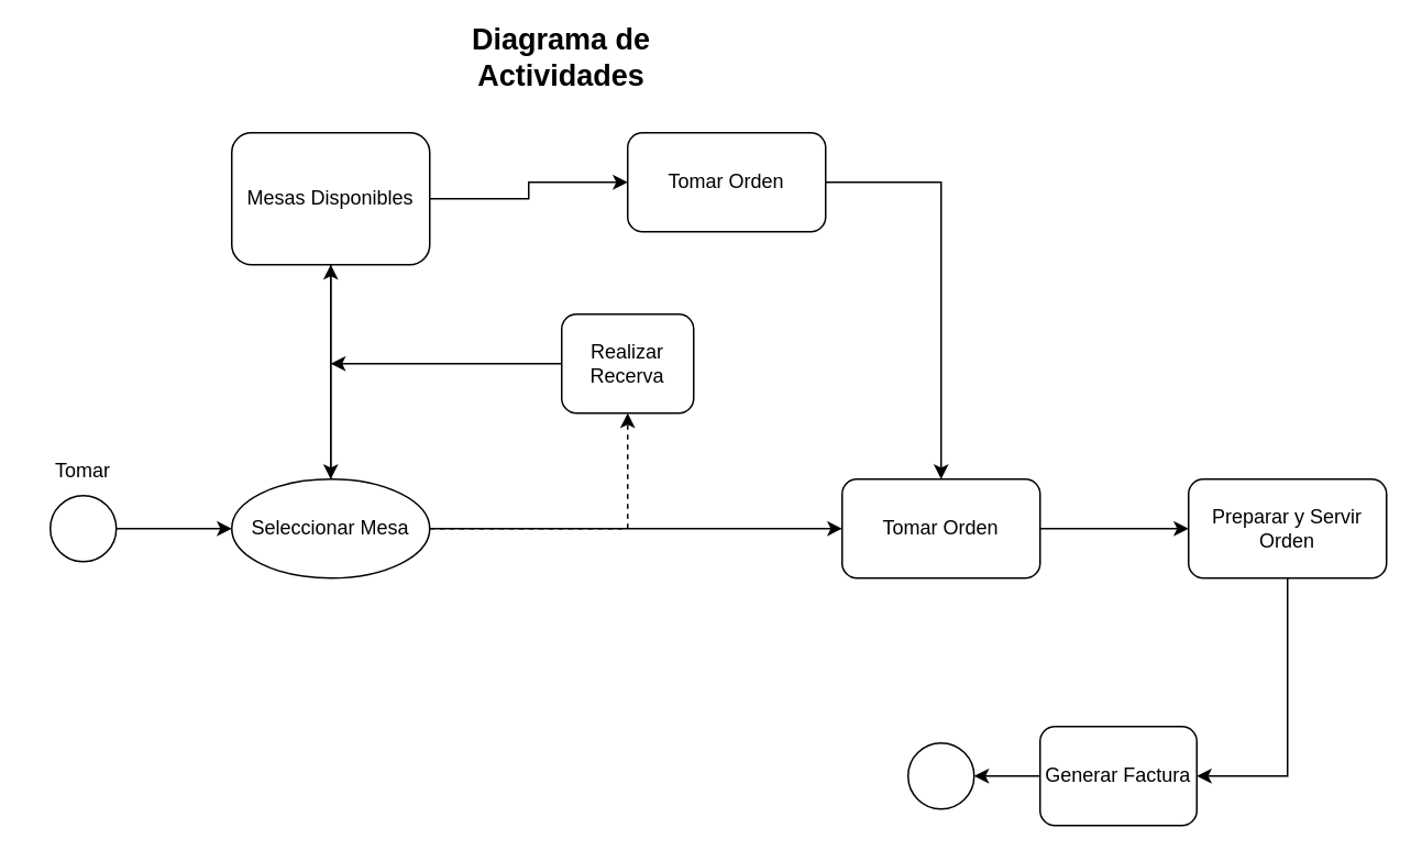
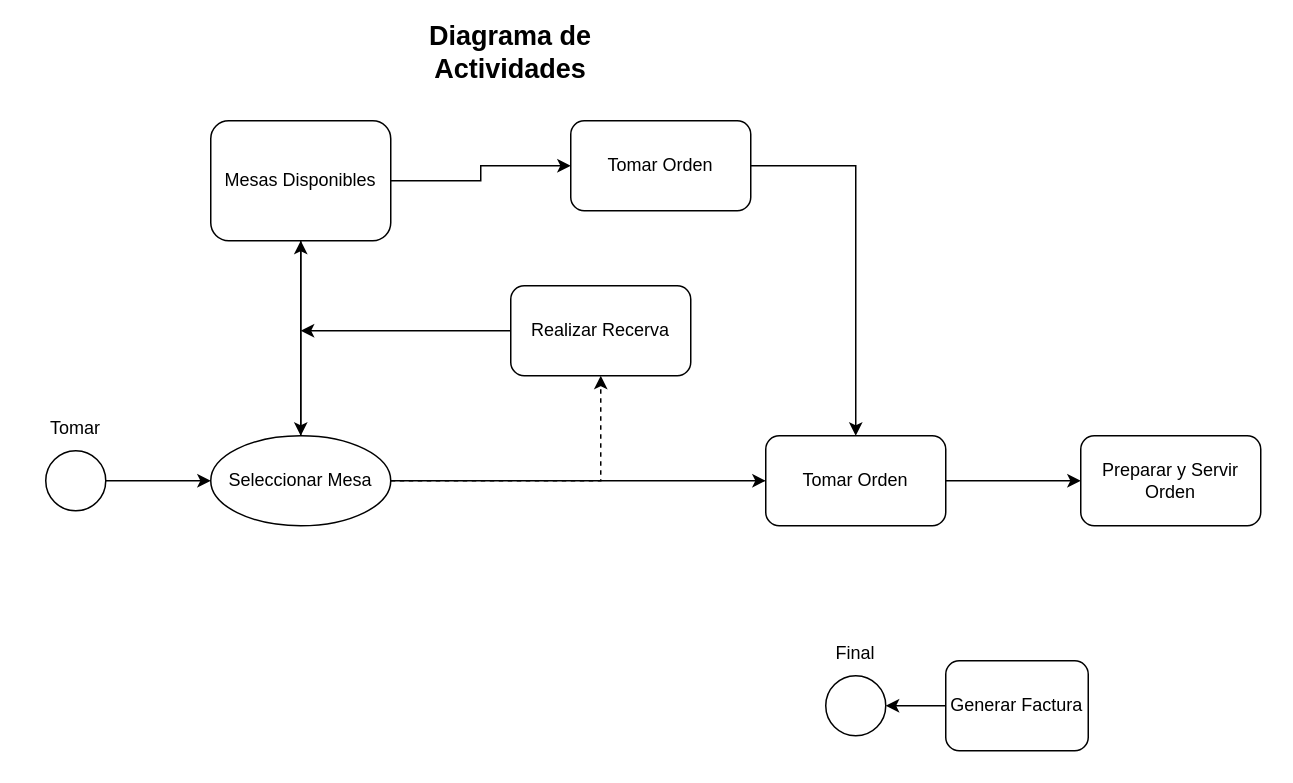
- <mxCell id="12" value="Realizar Recerva" style="rounded=1;whiteSpace=wrap;html=1;" vertex="1" parent="1"><mxGeometry x="340" y="190" width="80" height="60" as="geometry" /></mxCell>
+ <mxCell id="12" value="Realizar Recerva" style="rounded=1;whiteSpace=wrap;html=1;" vertex="1" parent="1"><mxGeometry x="340" y="190" width="120" height="60" as="geometry" /></mxCell>
- <mxCell id="23" style="edgeStyle=orthogonalEdgeStyle;rounded=0;orthogonalLoop=1;jettySize=auto;html=1;entryX=1;entryY=0.5;entryDx=0;entryDy=0;" edge="1" parent="1" source="24" target="18"><mxGeometry relative="1" as="geometry" /></mxCell>
+ <mxCell id="21" value="Final" style="text;html=1;align=center;verticalAlign=middle;whiteSpace=wrap;rounded=0;" vertex="1" parent="1"><mxGeometry x="540" y="420" width="60" height="30" as="geometry" /></mxCell>
